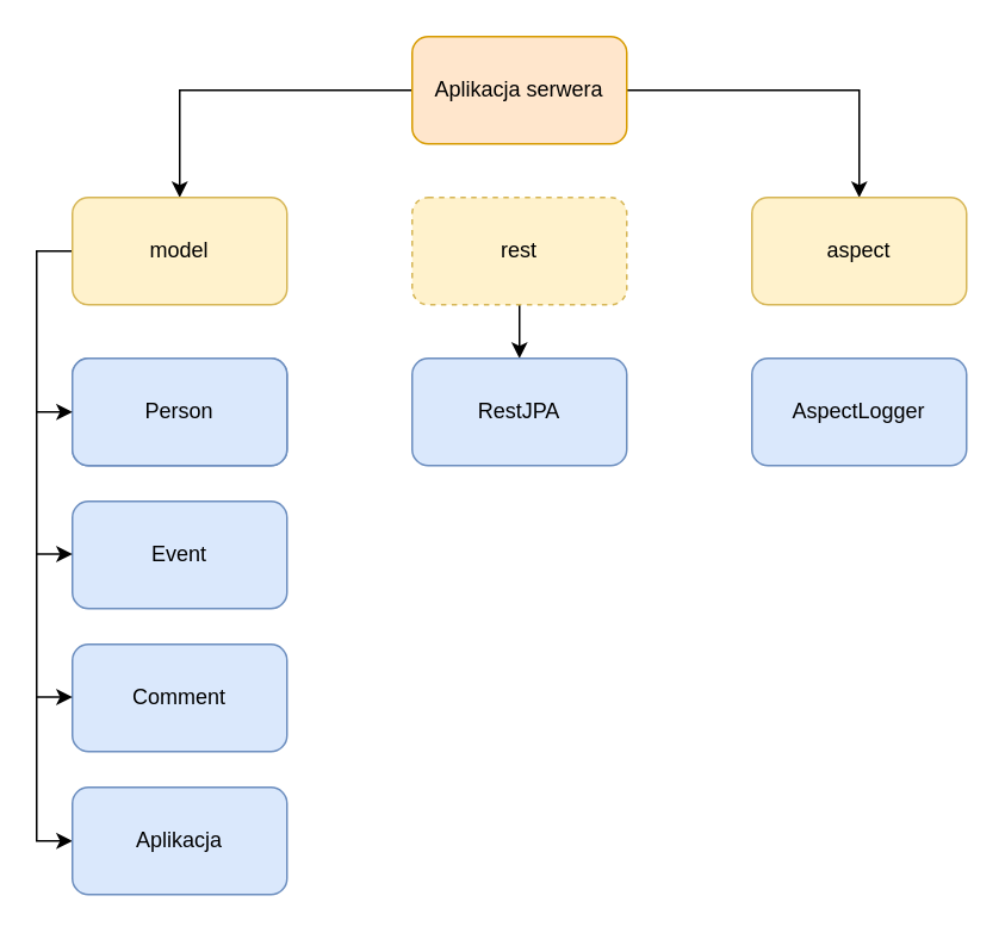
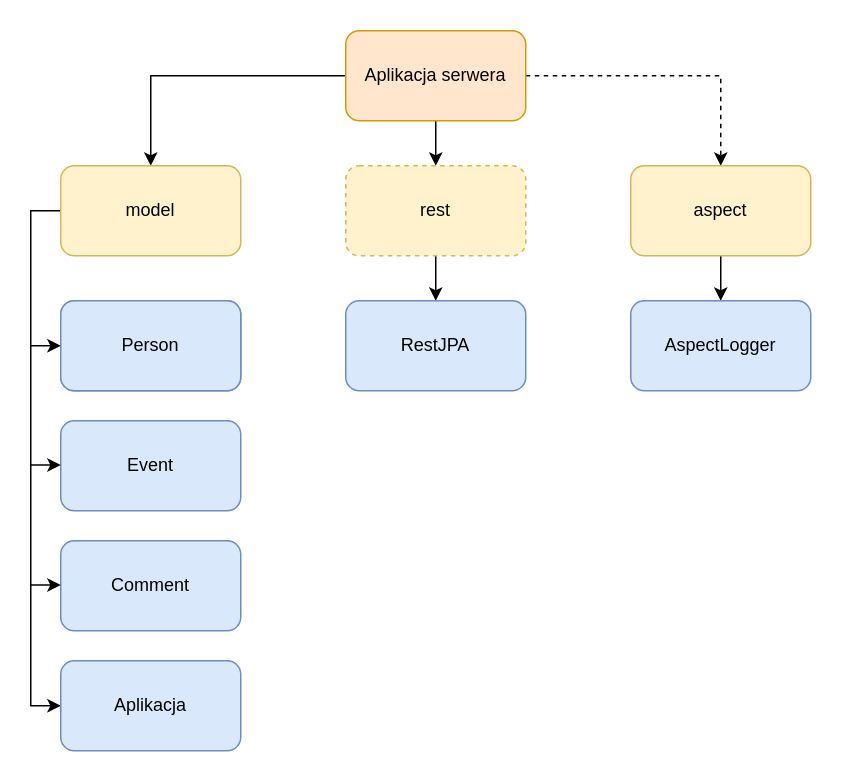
- <mxCell id="3" value="" style="edgeStyle=orthogonalEdgeStyle;rounded=0;orthogonalLoop=1;jettySize=auto;html=1;" edge="1" parent="1" source="5" target="7"><mxGeometry relative="1" as="geometry"><mxPoint x="430" y="50" as="targetPoint" /></mxGeometry></mxCell>
+ <mxCell id="3" value="" style="edgeStyle=orthogonalEdgeStyle;rounded=0;orthogonalLoop=1;jettySize=auto;html=1;dashed=1;" edge="1" parent="1" source="5" target="7"><mxGeometry relative="1" as="geometry"><mxPoint x="430" y="50" as="targetPoint" /></mxGeometry></mxCell>
+ <mxCell id="2" value="" style="edgeStyle=orthogonalEdgeStyle;rounded=0;orthogonalLoop=1;jettySize=auto;html=1;" edge="1" parent="1" source="5" target="9"><mxGeometry relative="1" as="geometry" /></mxCell>
+ <mxCell id="6" style="edgeStyle=orthogonalEdgeStyle;rounded=0;orthogonalLoop=1;jettySize=auto;html=1;exitX=0.5;exitY=1;exitDx=0;exitDy=0;" edge="1" parent="1" source="7" target="12"><mxGeometry relative="1" as="geometry" /></mxCell>
